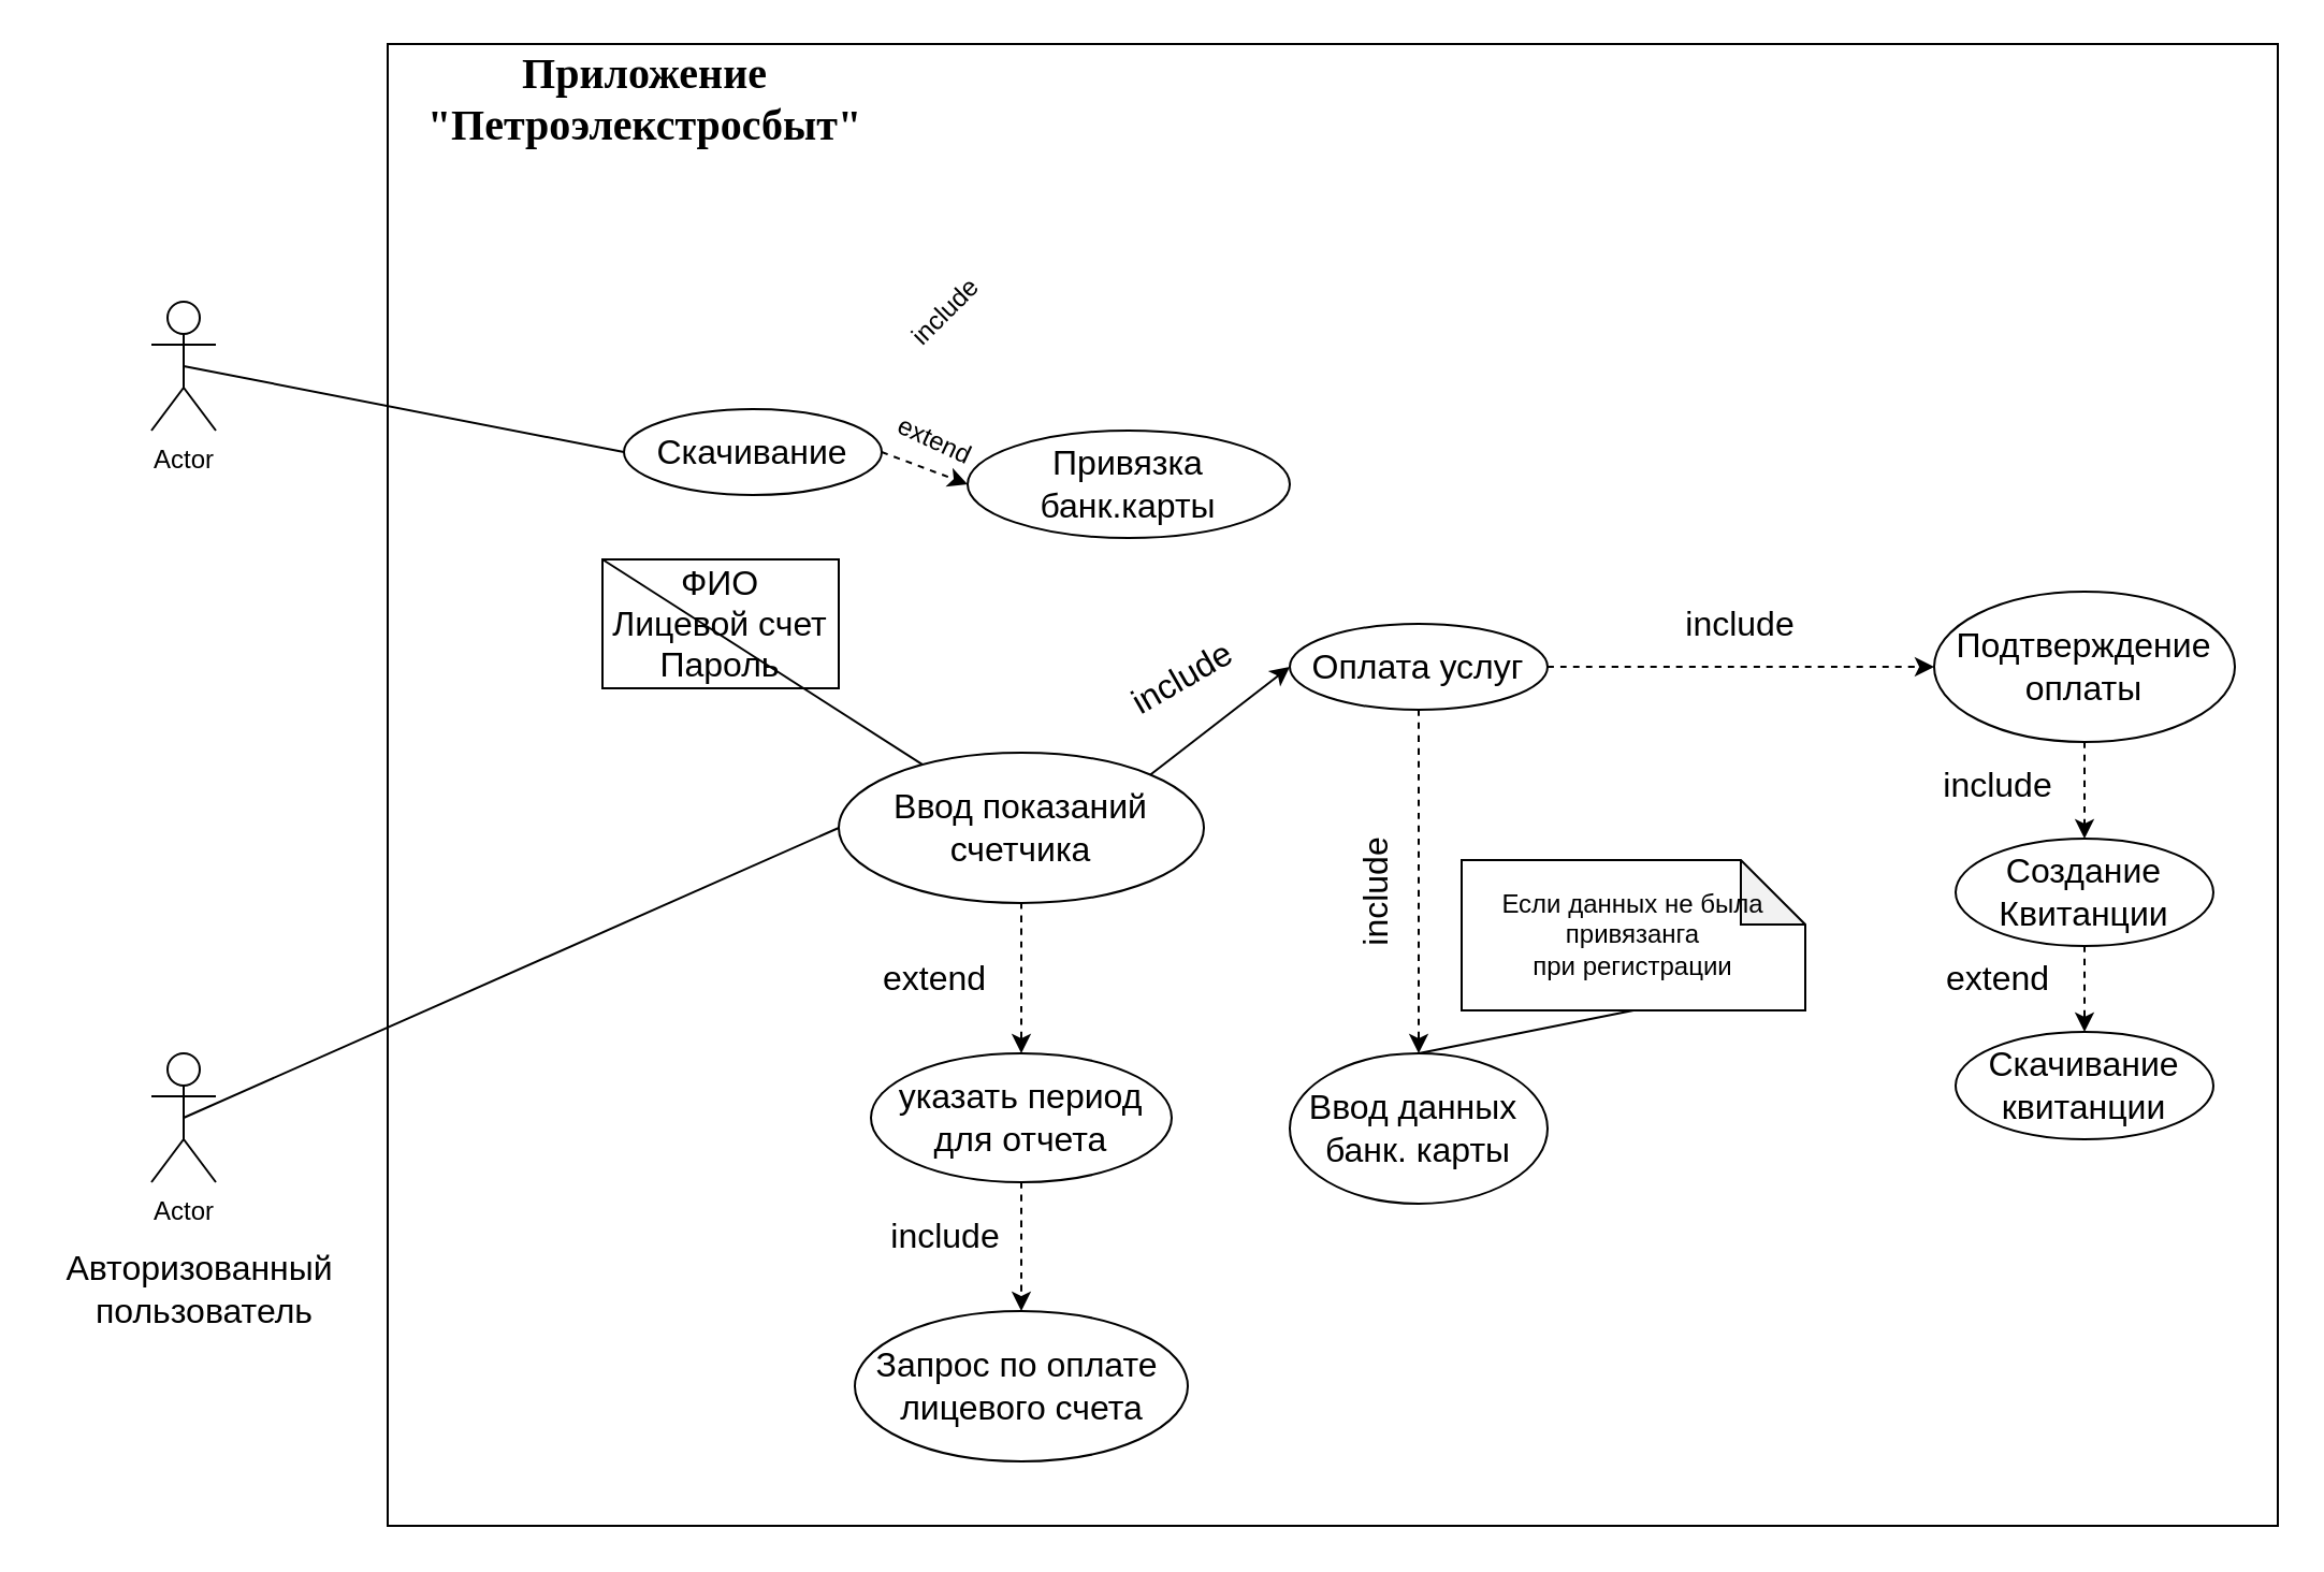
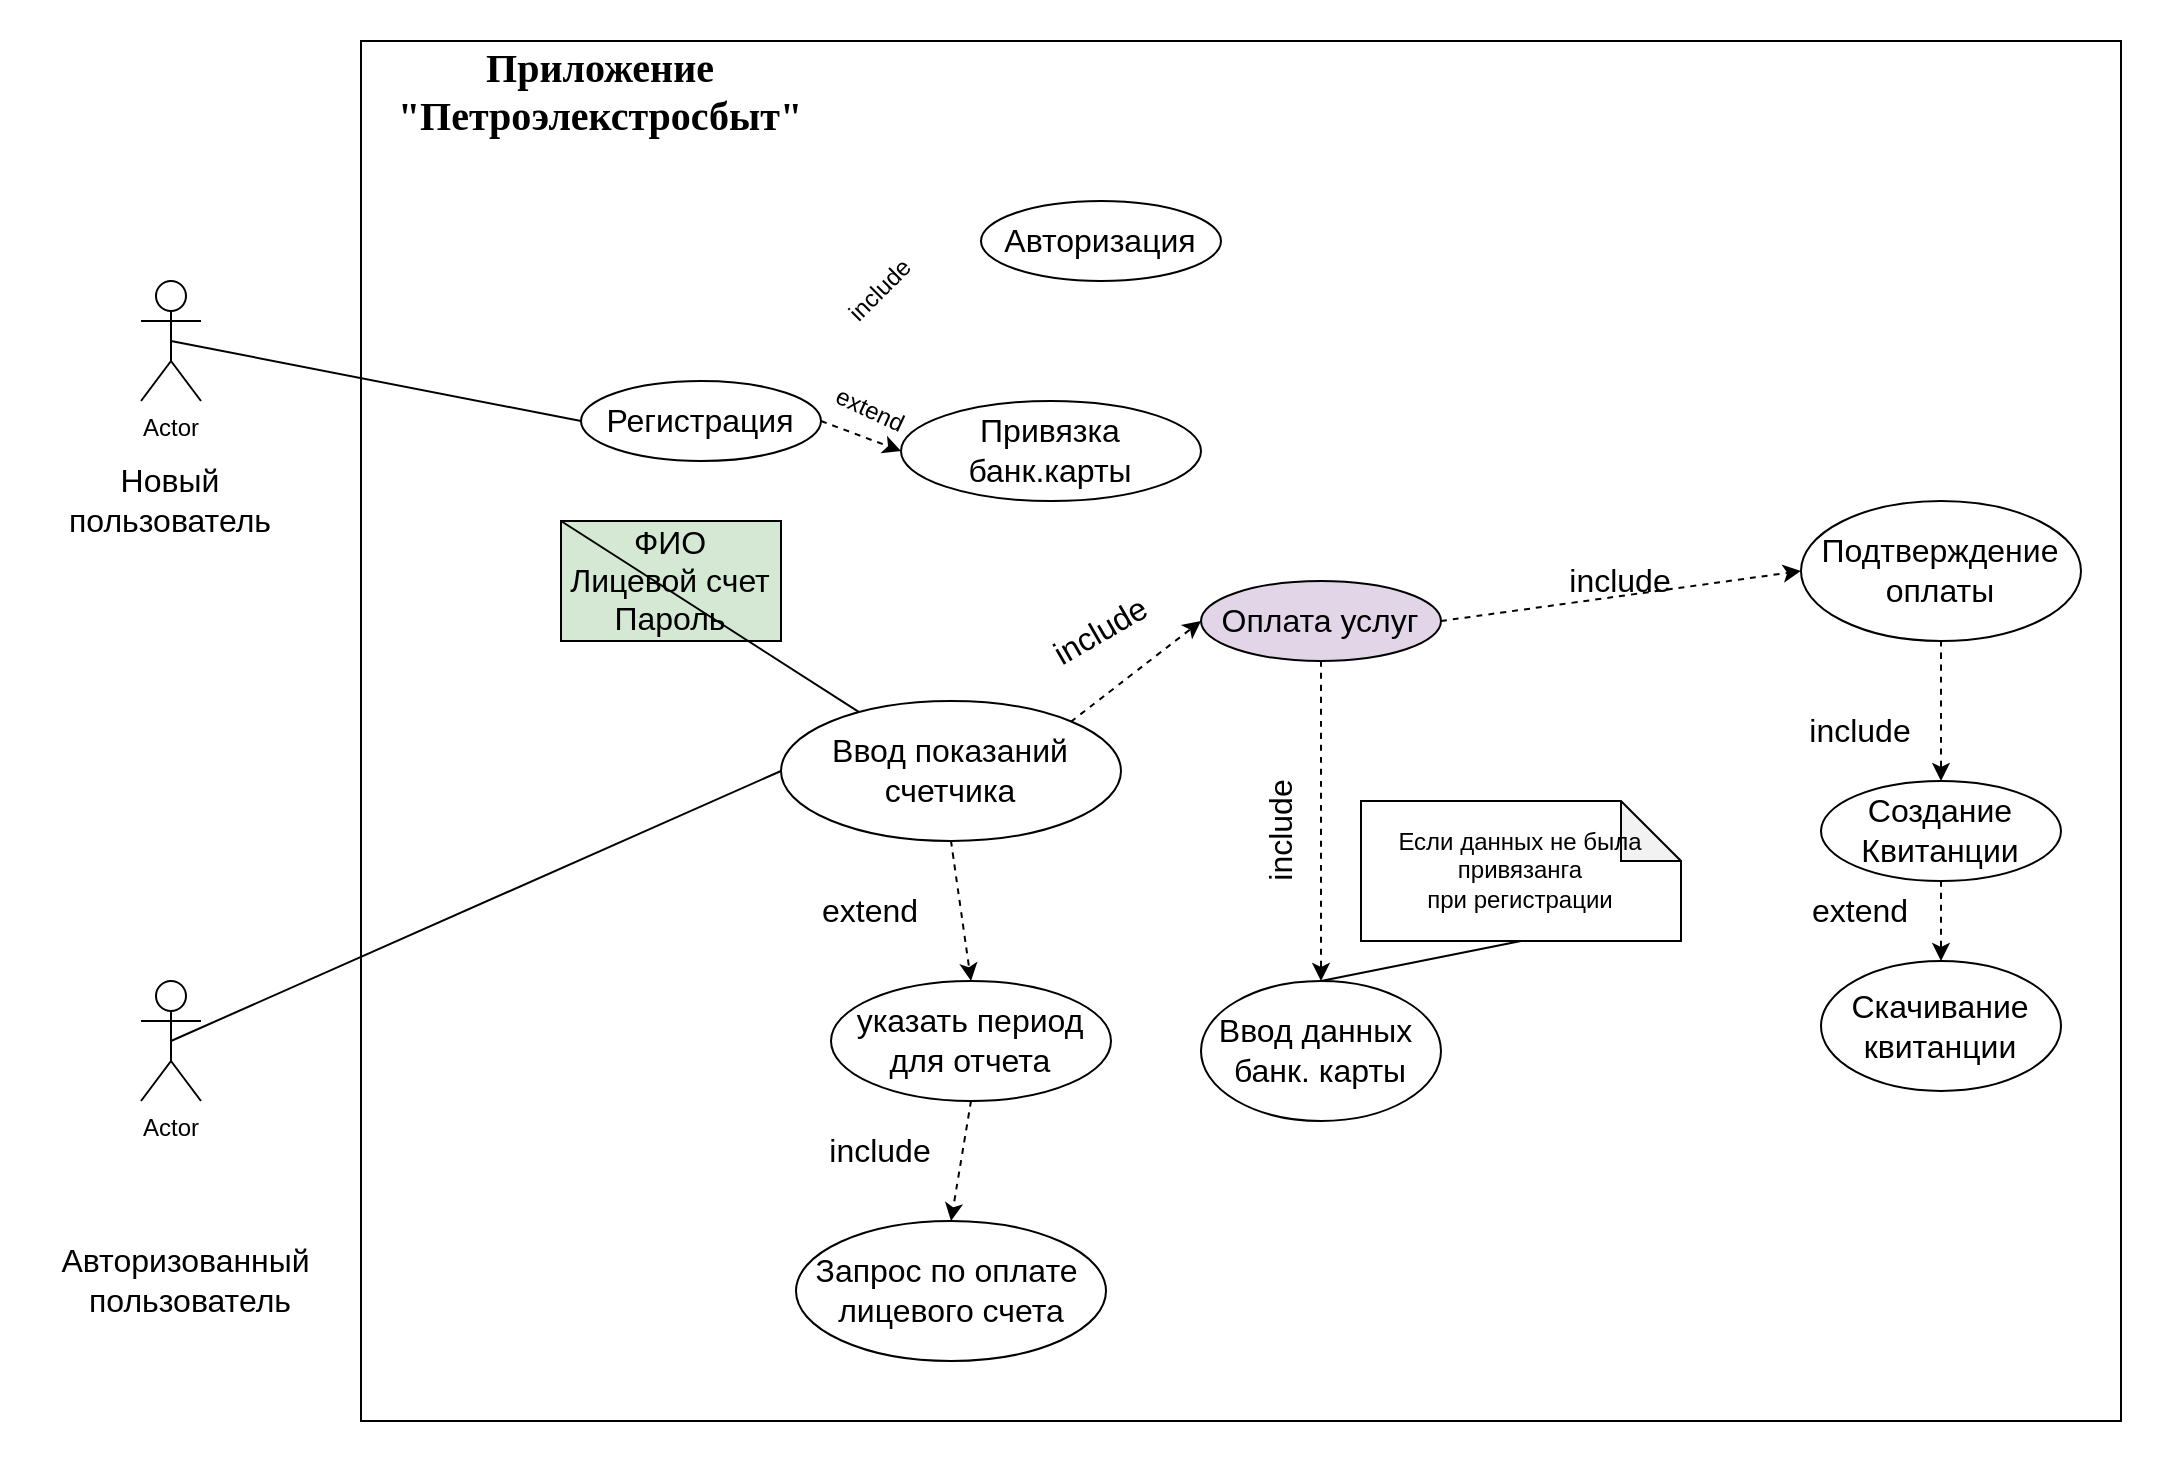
+ <mxCell id="10" value="Авторизация" style="ellipse;whiteSpace=wrap;html=1;fontSize=16;" parent="1" vertex="1"><mxGeometry x="490" y="100" width="120" height="40" as="geometry" /></mxCell>
- <mxCell id="5" value="Скачивание" style="ellipse;whiteSpace=wrap;html=1;fontSize=16;" parent="1" vertex="1"><mxGeometry x="290" y="190" width="120" height="40" as="geometry" /></mxCell>
+ <mxCell id="5" value="Регистрация" style="ellipse;whiteSpace=wrap;html=1;fontSize=16;" parent="1" vertex="1"><mxGeometry x="290" y="190" width="120" height="40" as="geometry" /></mxCell>
+ <mxCell id="11" value="Новый&lt;br&gt;пользователь" style="text;html=1;strokeColor=none;fillColor=none;align=center;verticalAlign=middle;whiteSpace=wrap;rounded=0;fontSize=16;" parent="1" vertex="1"><mxGeometry x="25" y="230" width="120" height="40" as="geometry" /></mxCell>
- <mxCell id="6" value="ФИО&lt;br&gt;Лицевой счет&lt;br&gt;Пароль" style="rounded=0;whiteSpace=wrap;html=1;fontSize=16;" parent="1" vertex="1"><mxGeometry x="280" y="260" width="110" height="60" as="geometry" /></mxCell>
+ <mxCell id="6" value="ФИО&lt;br&gt;Лицевой счет&lt;br&gt;Пароль" style="rounded=0;whiteSpace=wrap;html=1;fontSize=16;fillColor=#d5e8d4;" parent="1" vertex="1"><mxGeometry x="280" y="260" width="110" height="60" as="geometry" /></mxCell>
- <mxCell id="22" value="Оплата услуг" style="ellipse;whiteSpace=wrap;html=1;fontSize=16;" parent="1" vertex="1"><mxGeometry x="600" y="290" width="120" height="40" as="geometry" /></mxCell>
+ <mxCell id="22" value="Оплата услуг" style="ellipse;whiteSpace=wrap;html=1;fontSize=16;fillColor=#e1d5e7;" parent="1" vertex="1"><mxGeometry x="600" y="290" width="120" height="40" as="geometry" /></mxCell>
- <mxCell id="28" value="Подтверждение&lt;br&gt;оплаты" style="ellipse;whiteSpace=wrap;html=1;fontSize=16;" parent="1" vertex="1"><mxGeometry x="900" y="275" width="140" height="70" as="geometry" /></mxCell>
+ <mxCell id="28" value="Подтверждение&lt;br&gt;оплаты" style="ellipse;whiteSpace=wrap;html=1;fontSize=16;" parent="1" vertex="1"><mxGeometry x="900" y="250" width="140" height="70" as="geometry" /></mxCell>
- <mxCell id="23" value="" style="endArrow=classic;html=1;rounded=0;dashed=0;fontSize=12;curved=1;exitX=1;exitY=0;exitDx=0;exitDy=0;entryX=0;entryY=0.5;entryDx=0;entryDy=0;" parent="1" source="13" target="22" edge="1"><mxGeometry width="50" height="50" relative="1" as="geometry"><mxPoint x="510" y="380" as="sourcePoint" /><mxPoint x="560" y="330" as="targetPoint" /></mxGeometry></mxCell>
+ <mxCell id="23" value="" style="endArrow=classic;html=1;rounded=0;dashed=1;fontSize=12;curved=1;exitX=1;exitY=0;exitDx=0;exitDy=0;entryX=0;entryY=0.5;entryDx=0;entryDy=0;" parent="1" source="13" target="22" edge="1"><mxGeometry width="50" height="50" relative="1" as="geometry"><mxPoint x="510" y="380" as="sourcePoint" /><mxPoint x="560" y="330" as="targetPoint" /></mxGeometry></mxCell>
- <mxCell id="34" value="Скачивание&lt;br&gt;квитанции" style="ellipse;whiteSpace=wrap;html=1;fontSize=16;" parent="1" vertex="1"><mxGeometry x="910" y="480" width="120" height="50" as="geometry" /></mxCell>
+ <mxCell id="34" value="Скачивание&lt;br&gt;квитанции" style="ellipse;whiteSpace=wrap;html=1;fontSize=16;" parent="1" vertex="1"><mxGeometry x="910" y="480" width="120" height="65" as="geometry" /></mxCell>
- <mxCell id="17" value="указать период&lt;br&gt;для отчета" style="ellipse;whiteSpace=wrap;html=1;fontSize=16;" parent="1" vertex="1"><mxGeometry x="405" y="490" width="140" height="60" as="geometry" /></mxCell>
+ <mxCell id="17" value="указать период&lt;br&gt;для отчета" style="ellipse;whiteSpace=wrap;html=1;fontSize=16;" parent="1" vertex="1"><mxGeometry x="415" y="490" width="140" height="60" as="geometry" /></mxCell>
- <mxCell id="12" value="Авторизованный&amp;nbsp;&lt;br&gt;пользователь" style="text;html=1;strokeColor=none;fillColor=none;align=center;verticalAlign=middle;whiteSpace=wrap;rounded=0;fontSize=16;" parent="1" vertex="1"><mxGeometry x="20" y="580" width="150" height="40" as="geometry" /></mxCell>
+ <mxCell id="12" value="Авторизованный&amp;nbsp;&lt;br&gt;пользователь" style="text;html=1;strokeColor=none;fillColor=none;align=center;verticalAlign=middle;whiteSpace=wrap;rounded=0;fontSize=16;" parent="1" vertex="1"><mxGeometry x="20" y="620" width="150" height="40" as="geometry" /></mxCell>
